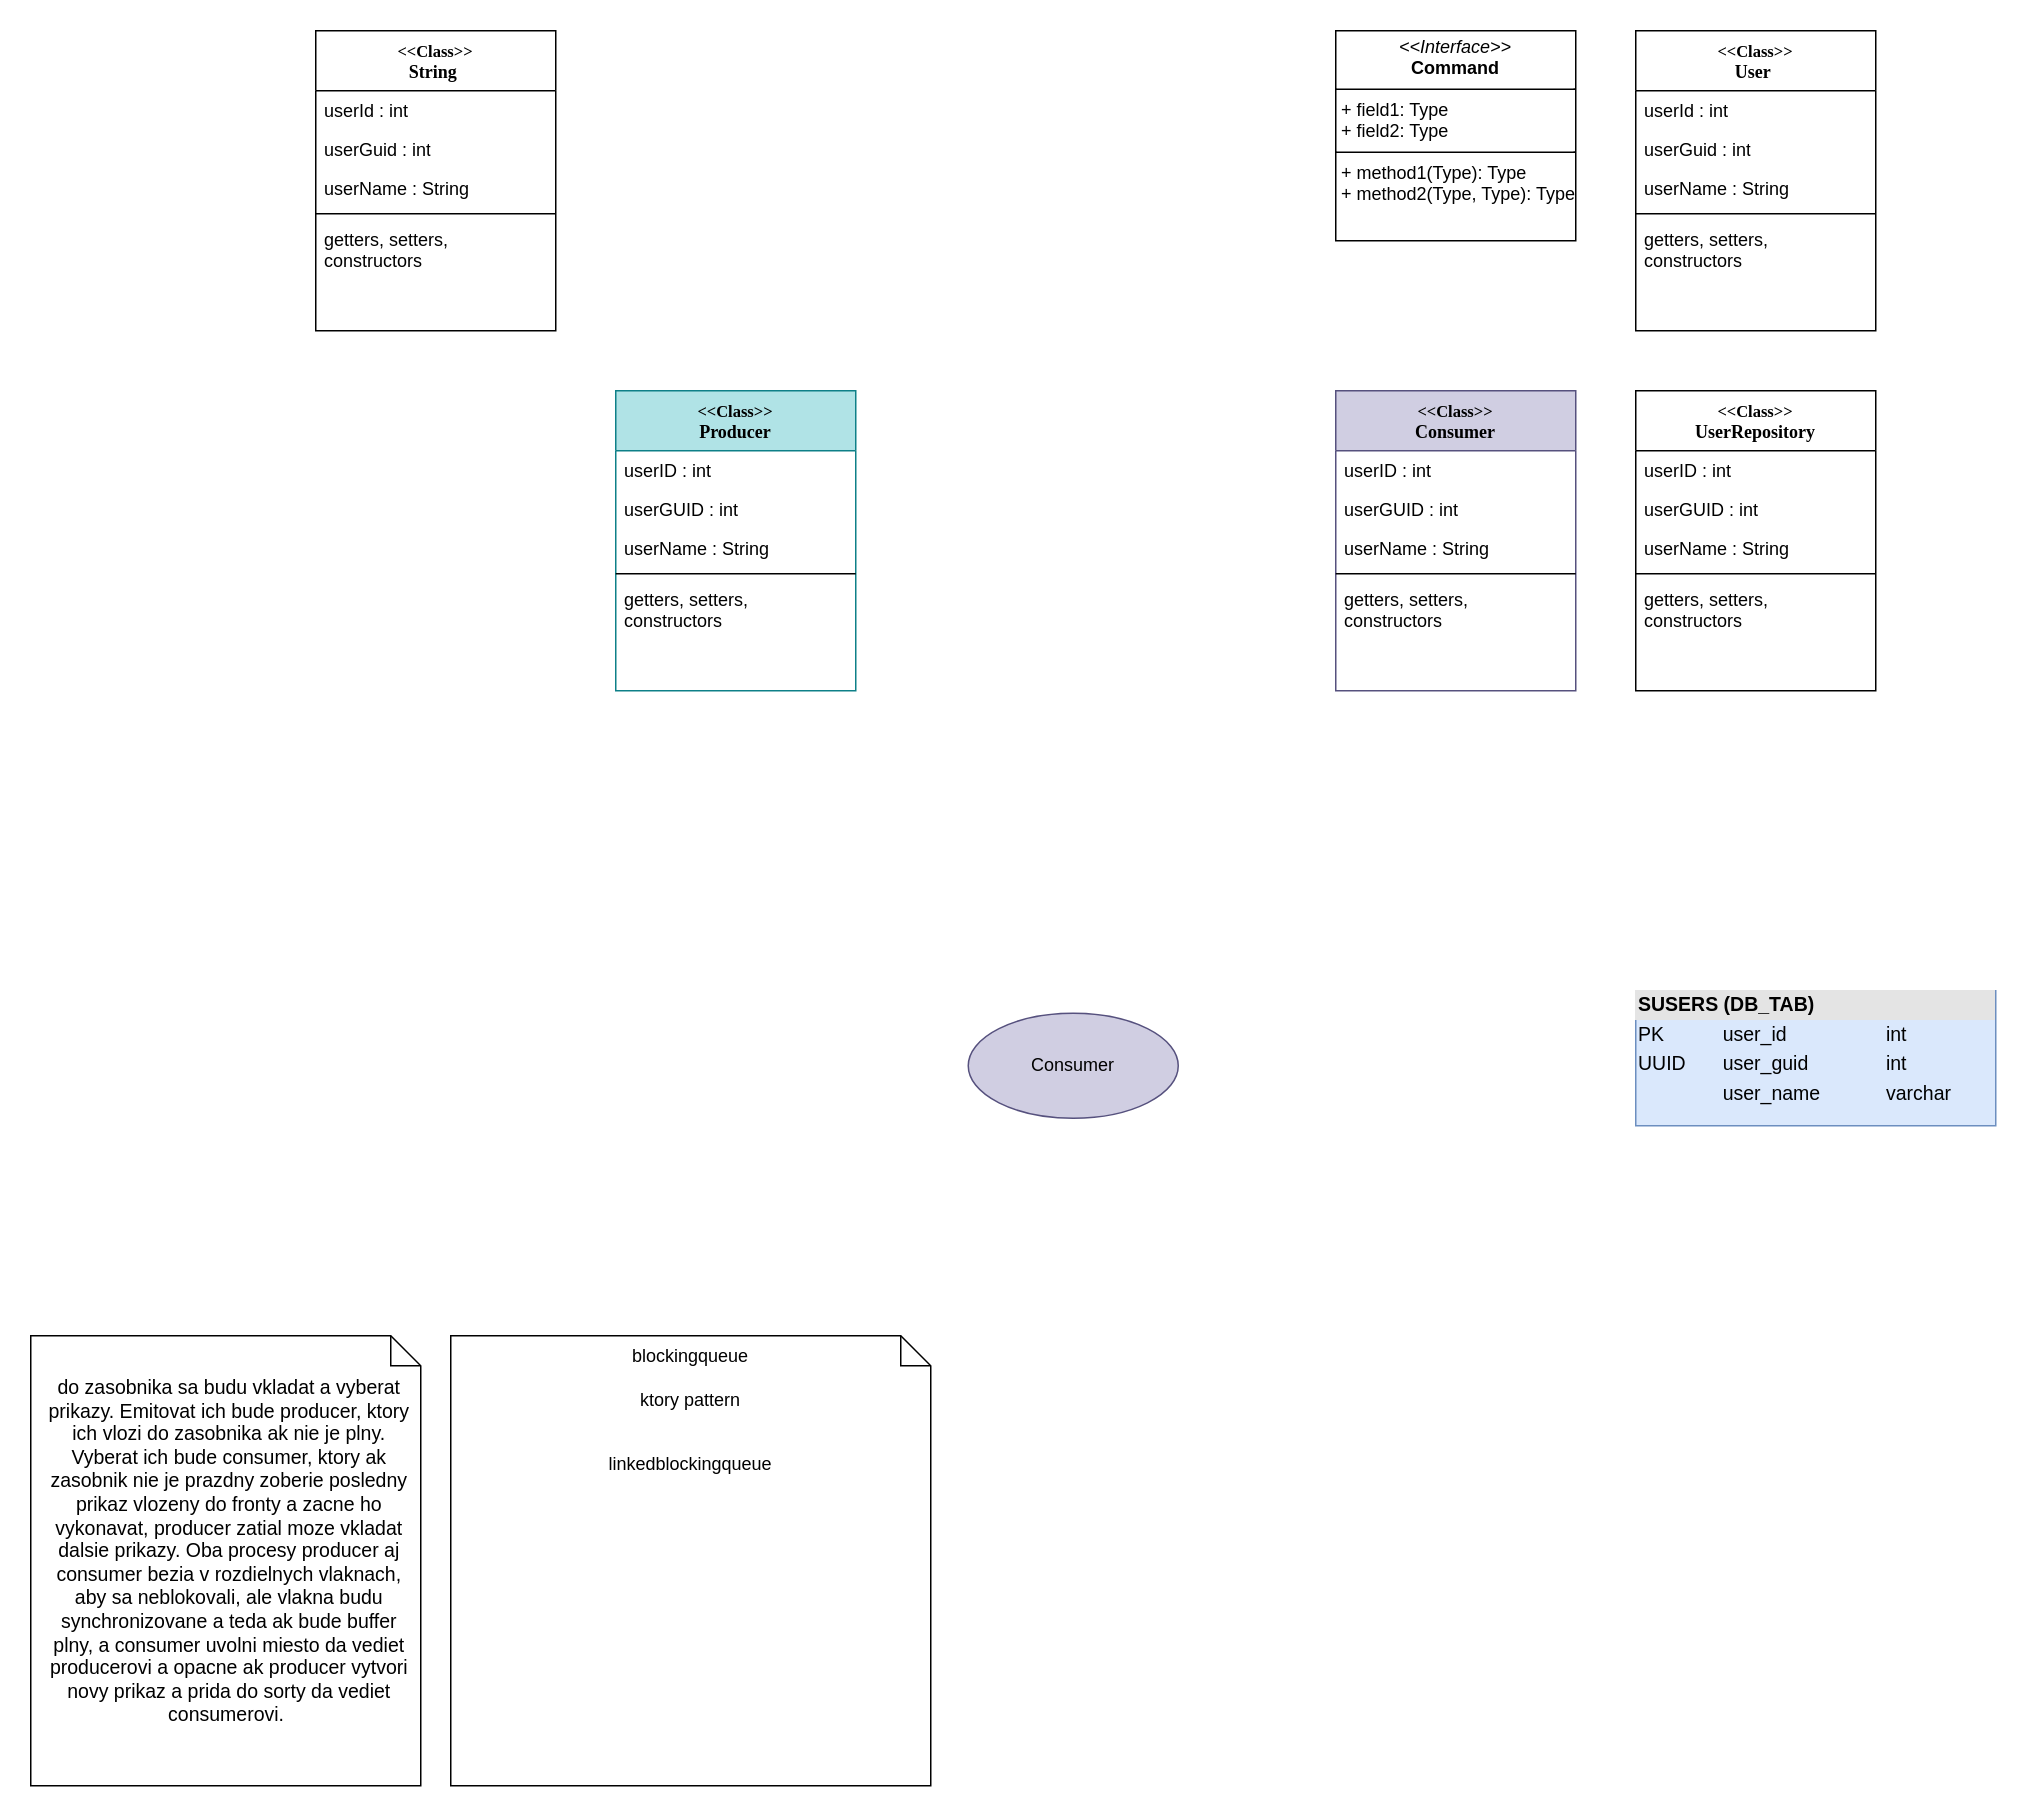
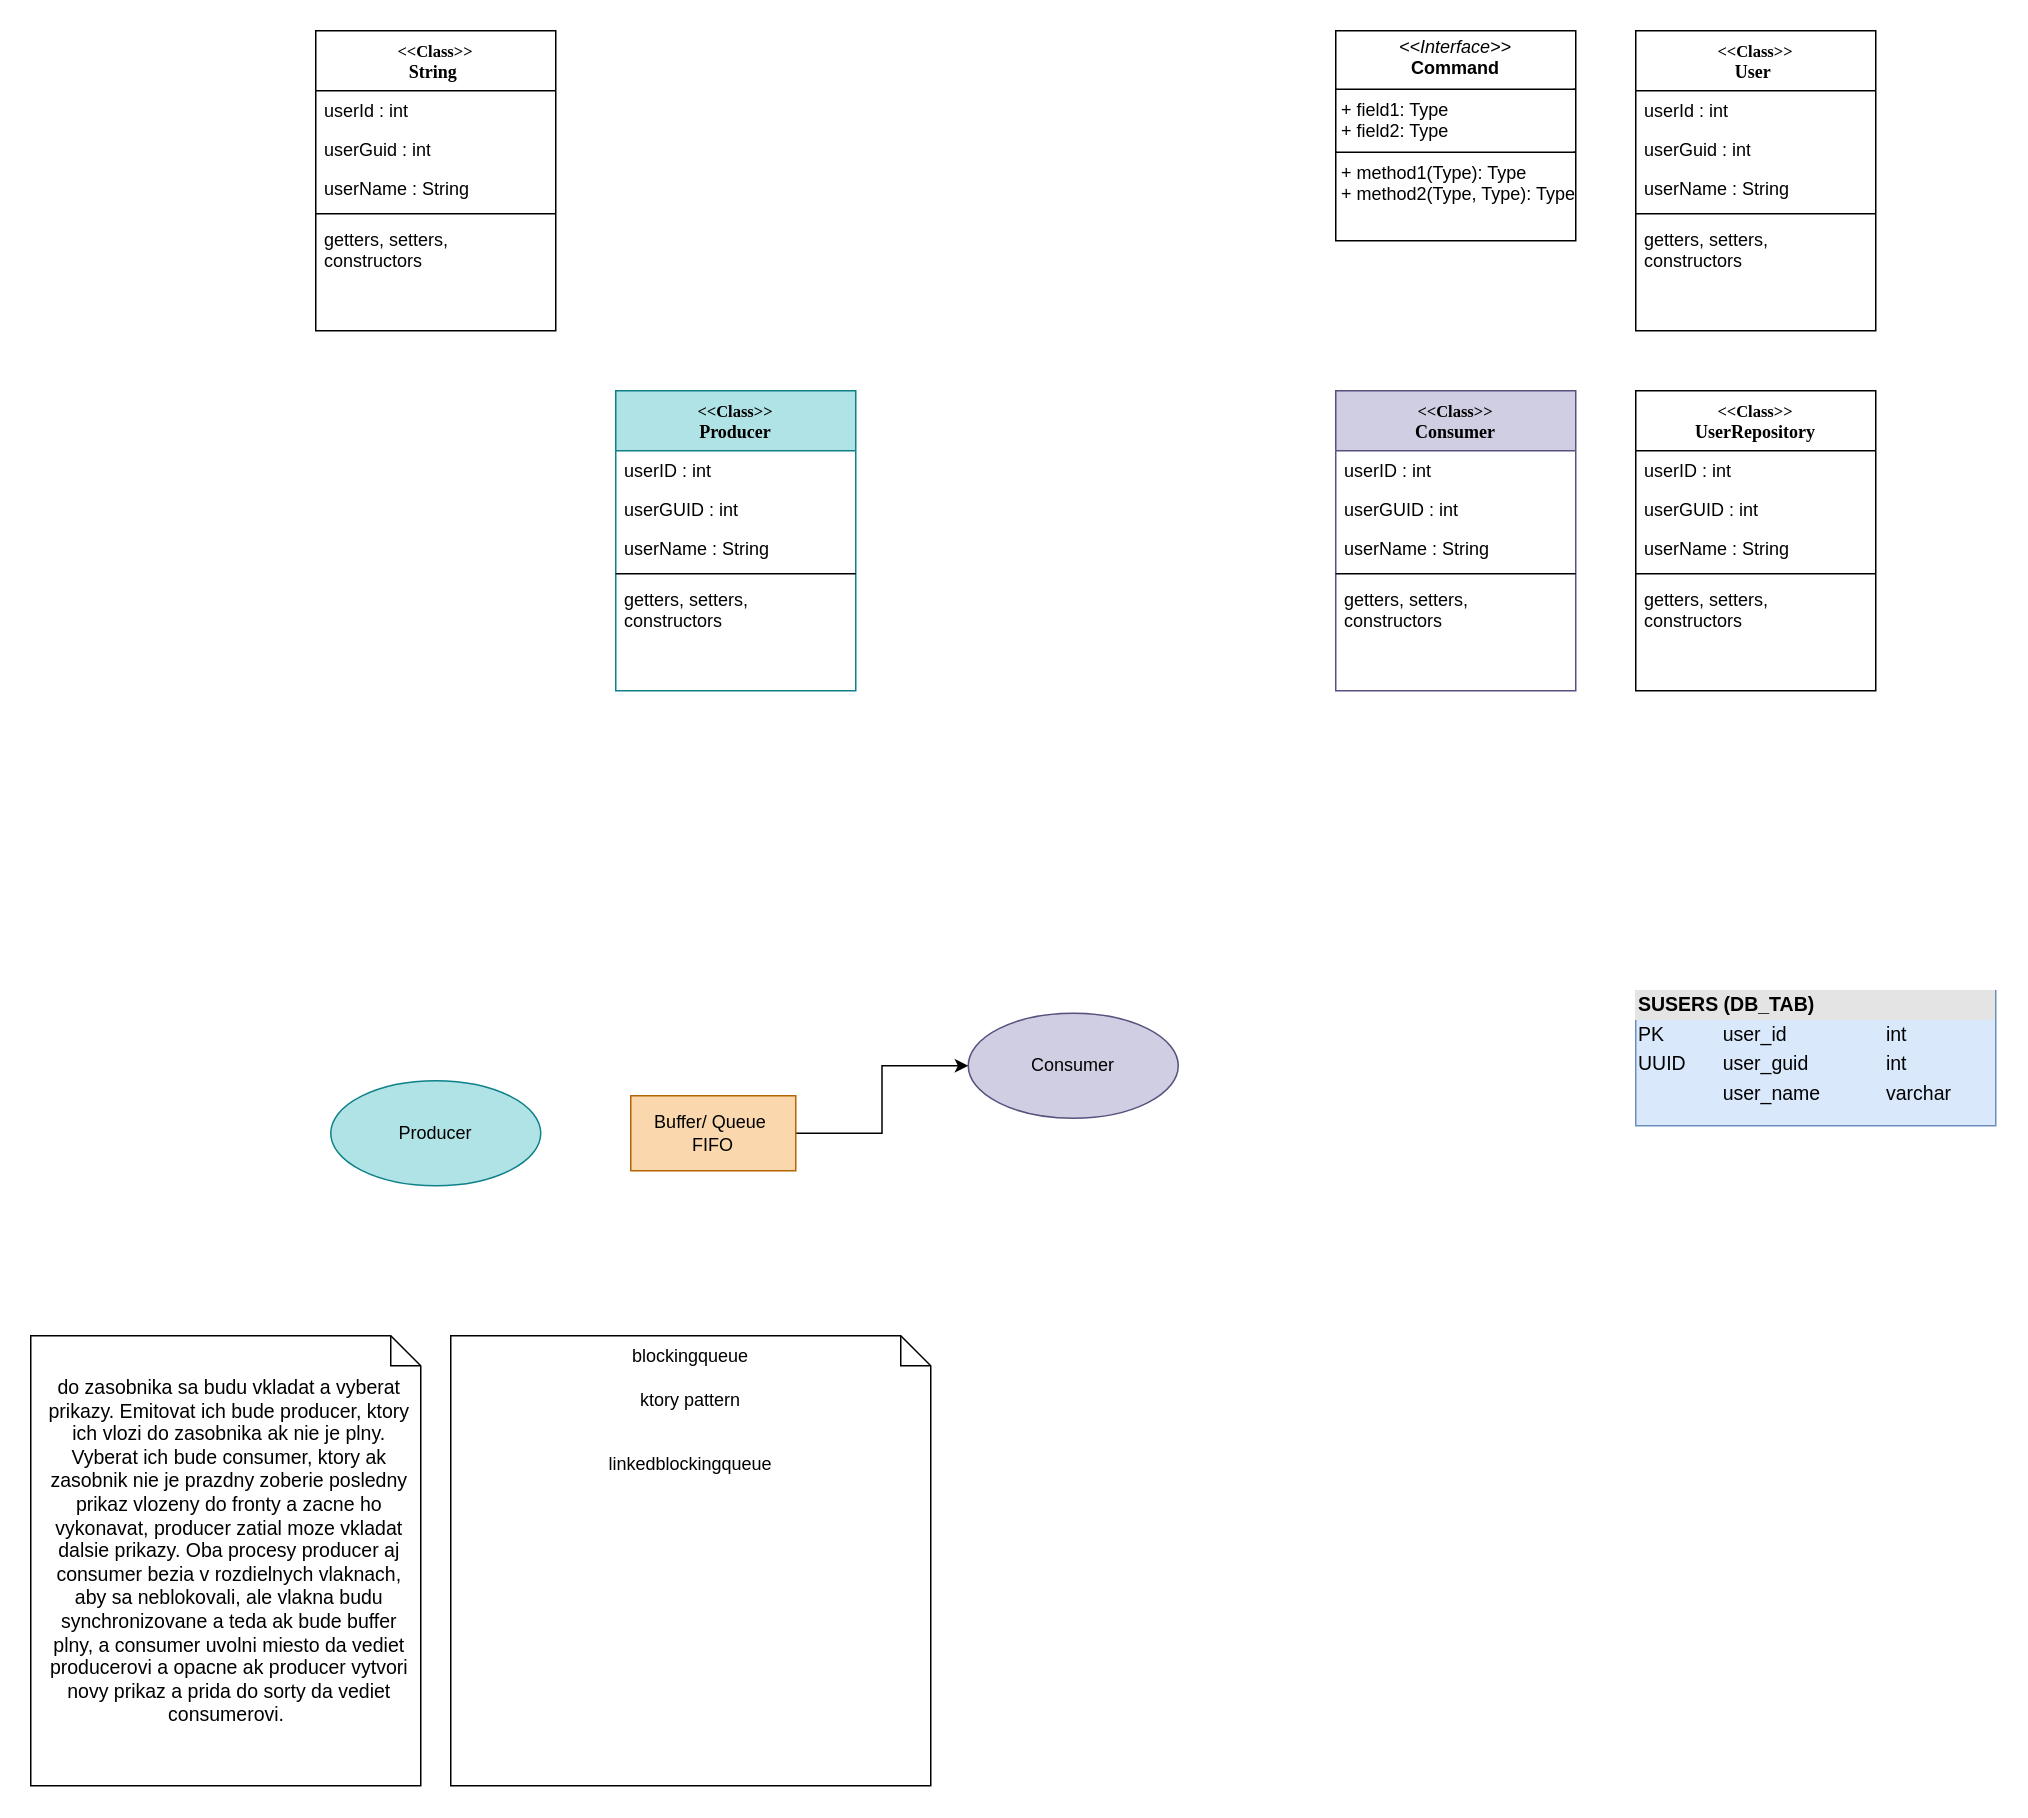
+ <mxCell id="30" value="" style="edgeStyle=orthogonalEdgeStyle;rounded=0;orthogonalLoop=1;jettySize=auto;html=1;" edge="1" parent="1" source="31" target="29"><mxGeometry relative="1" as="geometry" /></mxCell>
+ <mxCell id="28" value="Producer" style="ellipse;whiteSpace=wrap;html=1;fillColor=#b0e3e6;strokeColor=#0e8088;" vertex="1" parent="1"><mxGeometry x="220" y="720" width="140" height="70" as="geometry" /></mxCell>
+ <mxCell id="31" value="Buffer/ Queue&amp;nbsp;&lt;div&gt;FIFO&lt;/div&gt;" style="html=1;whiteSpace=wrap;fillColor=#fad7ac;strokeColor=#b46504;" vertex="1" parent="1"><mxGeometry x="420" y="730" width="110" height="50" as="geometry" /></mxCell>
